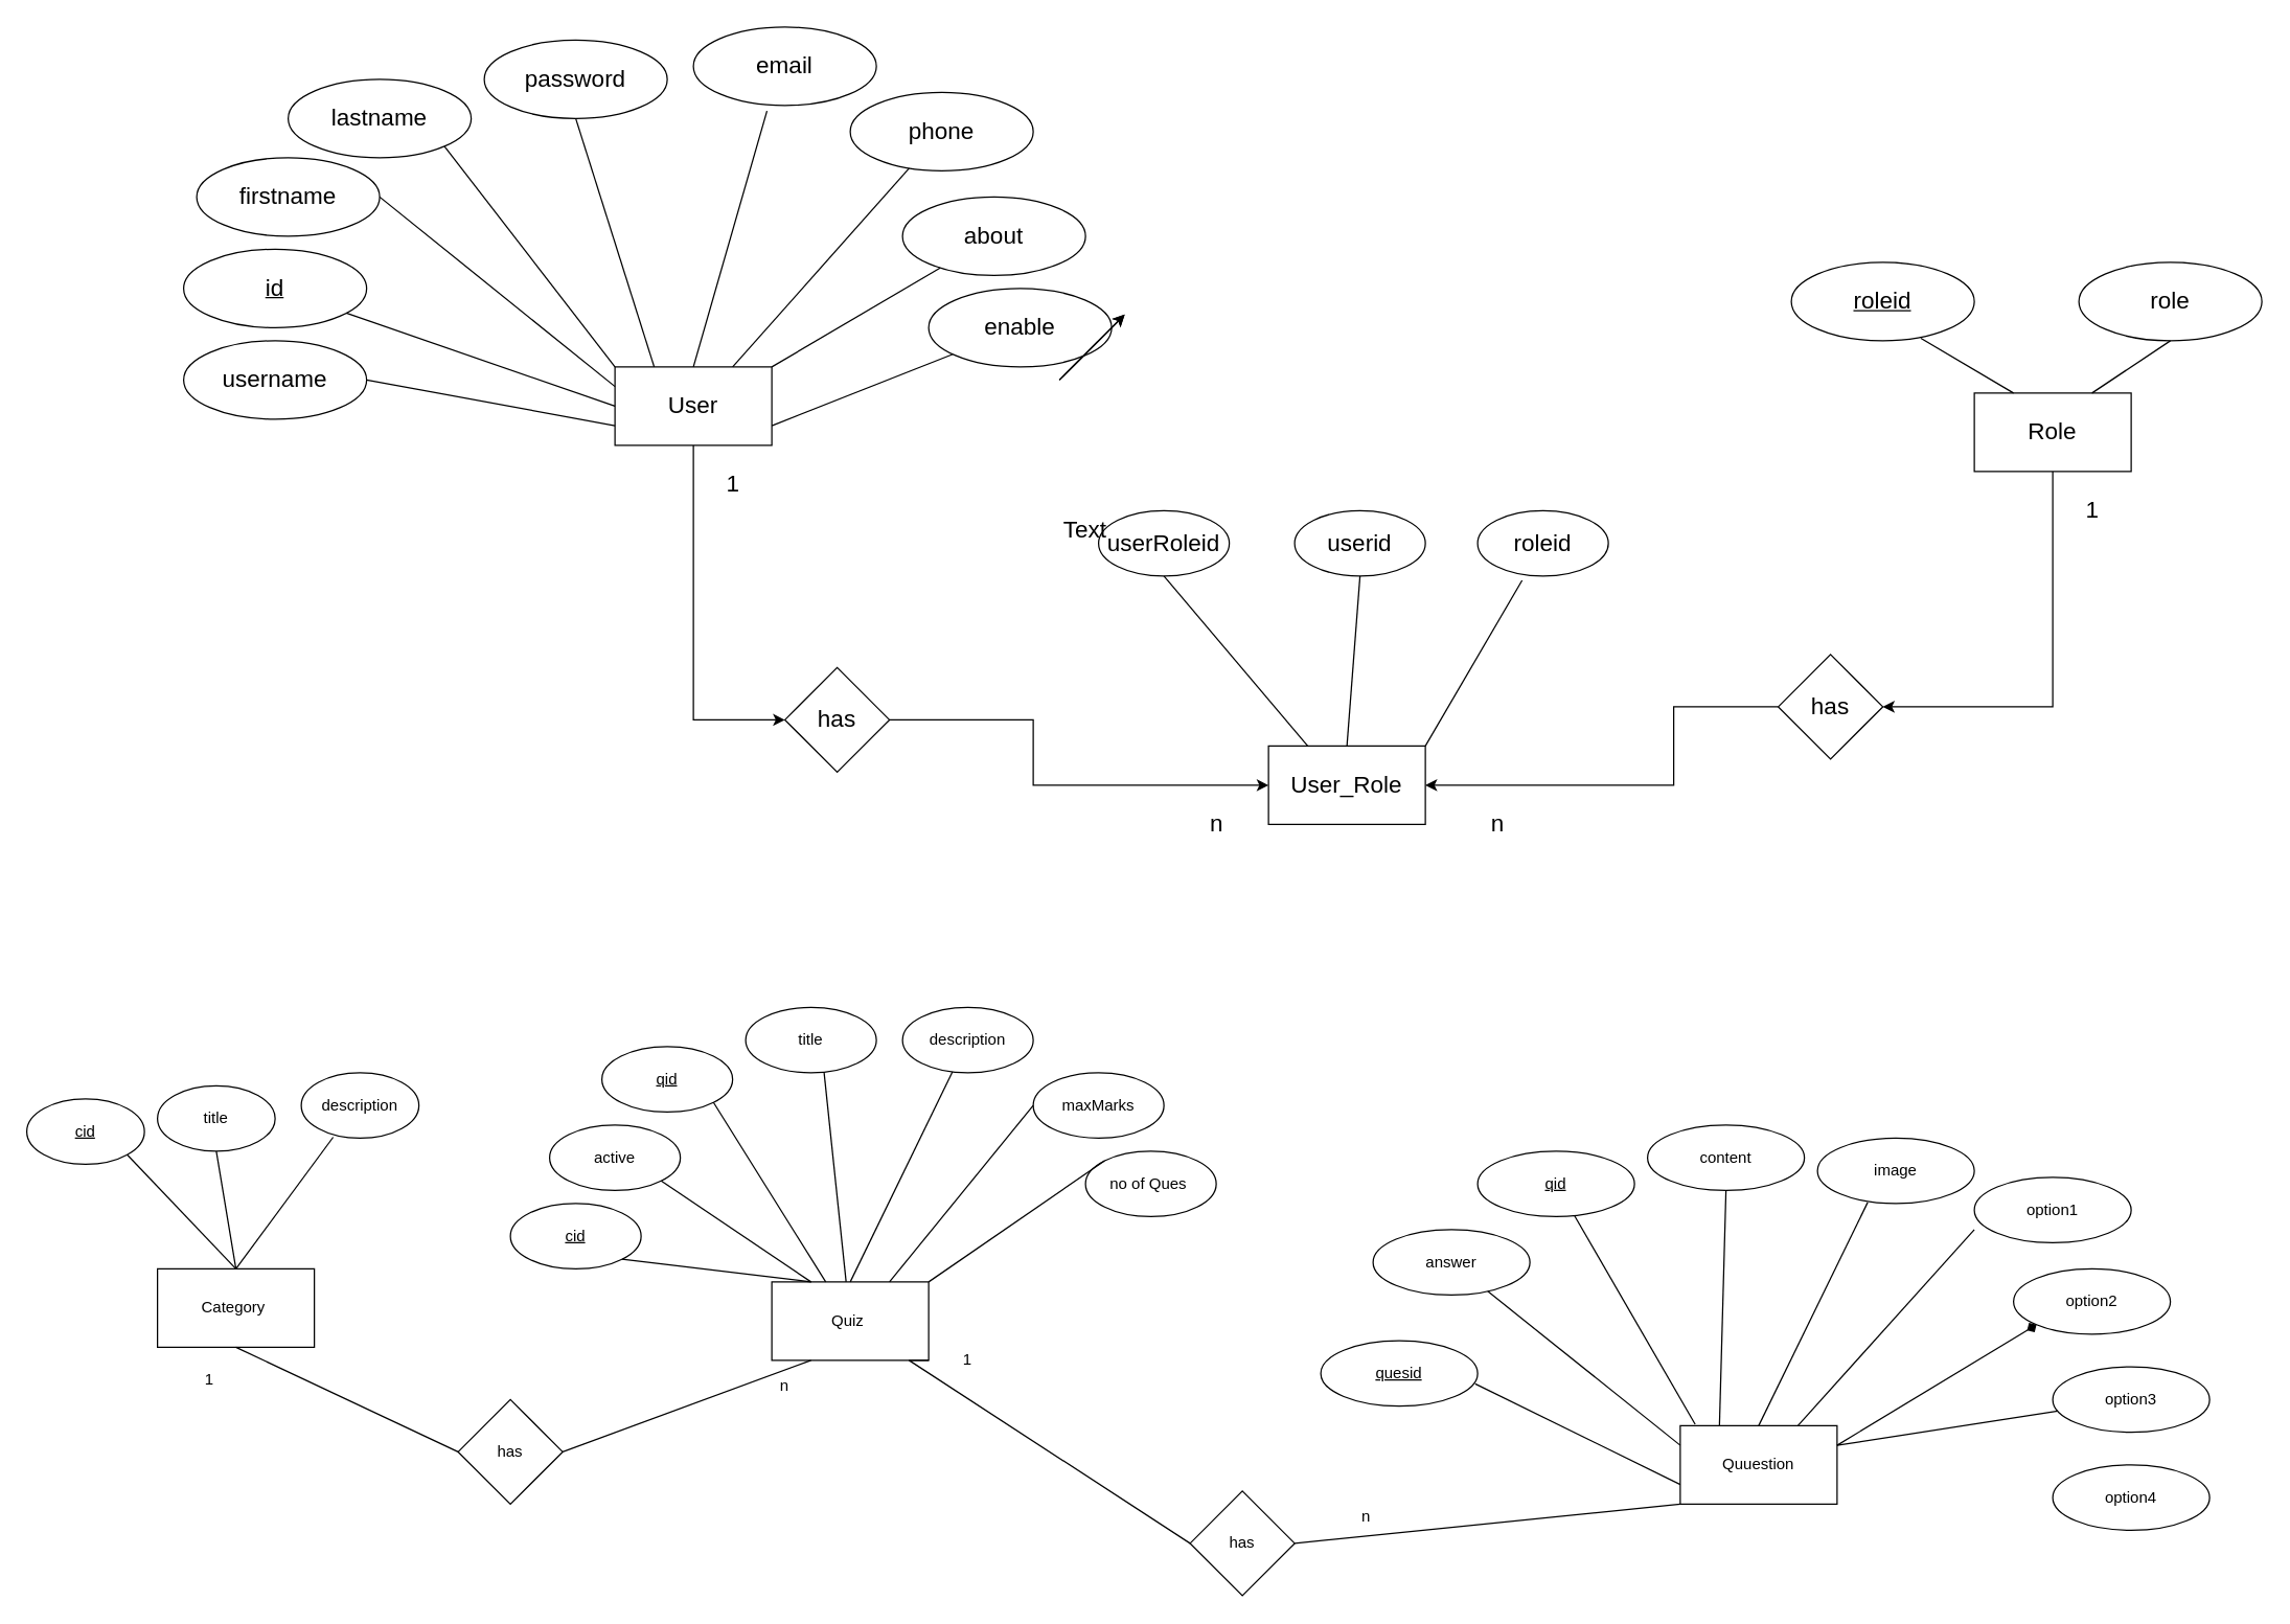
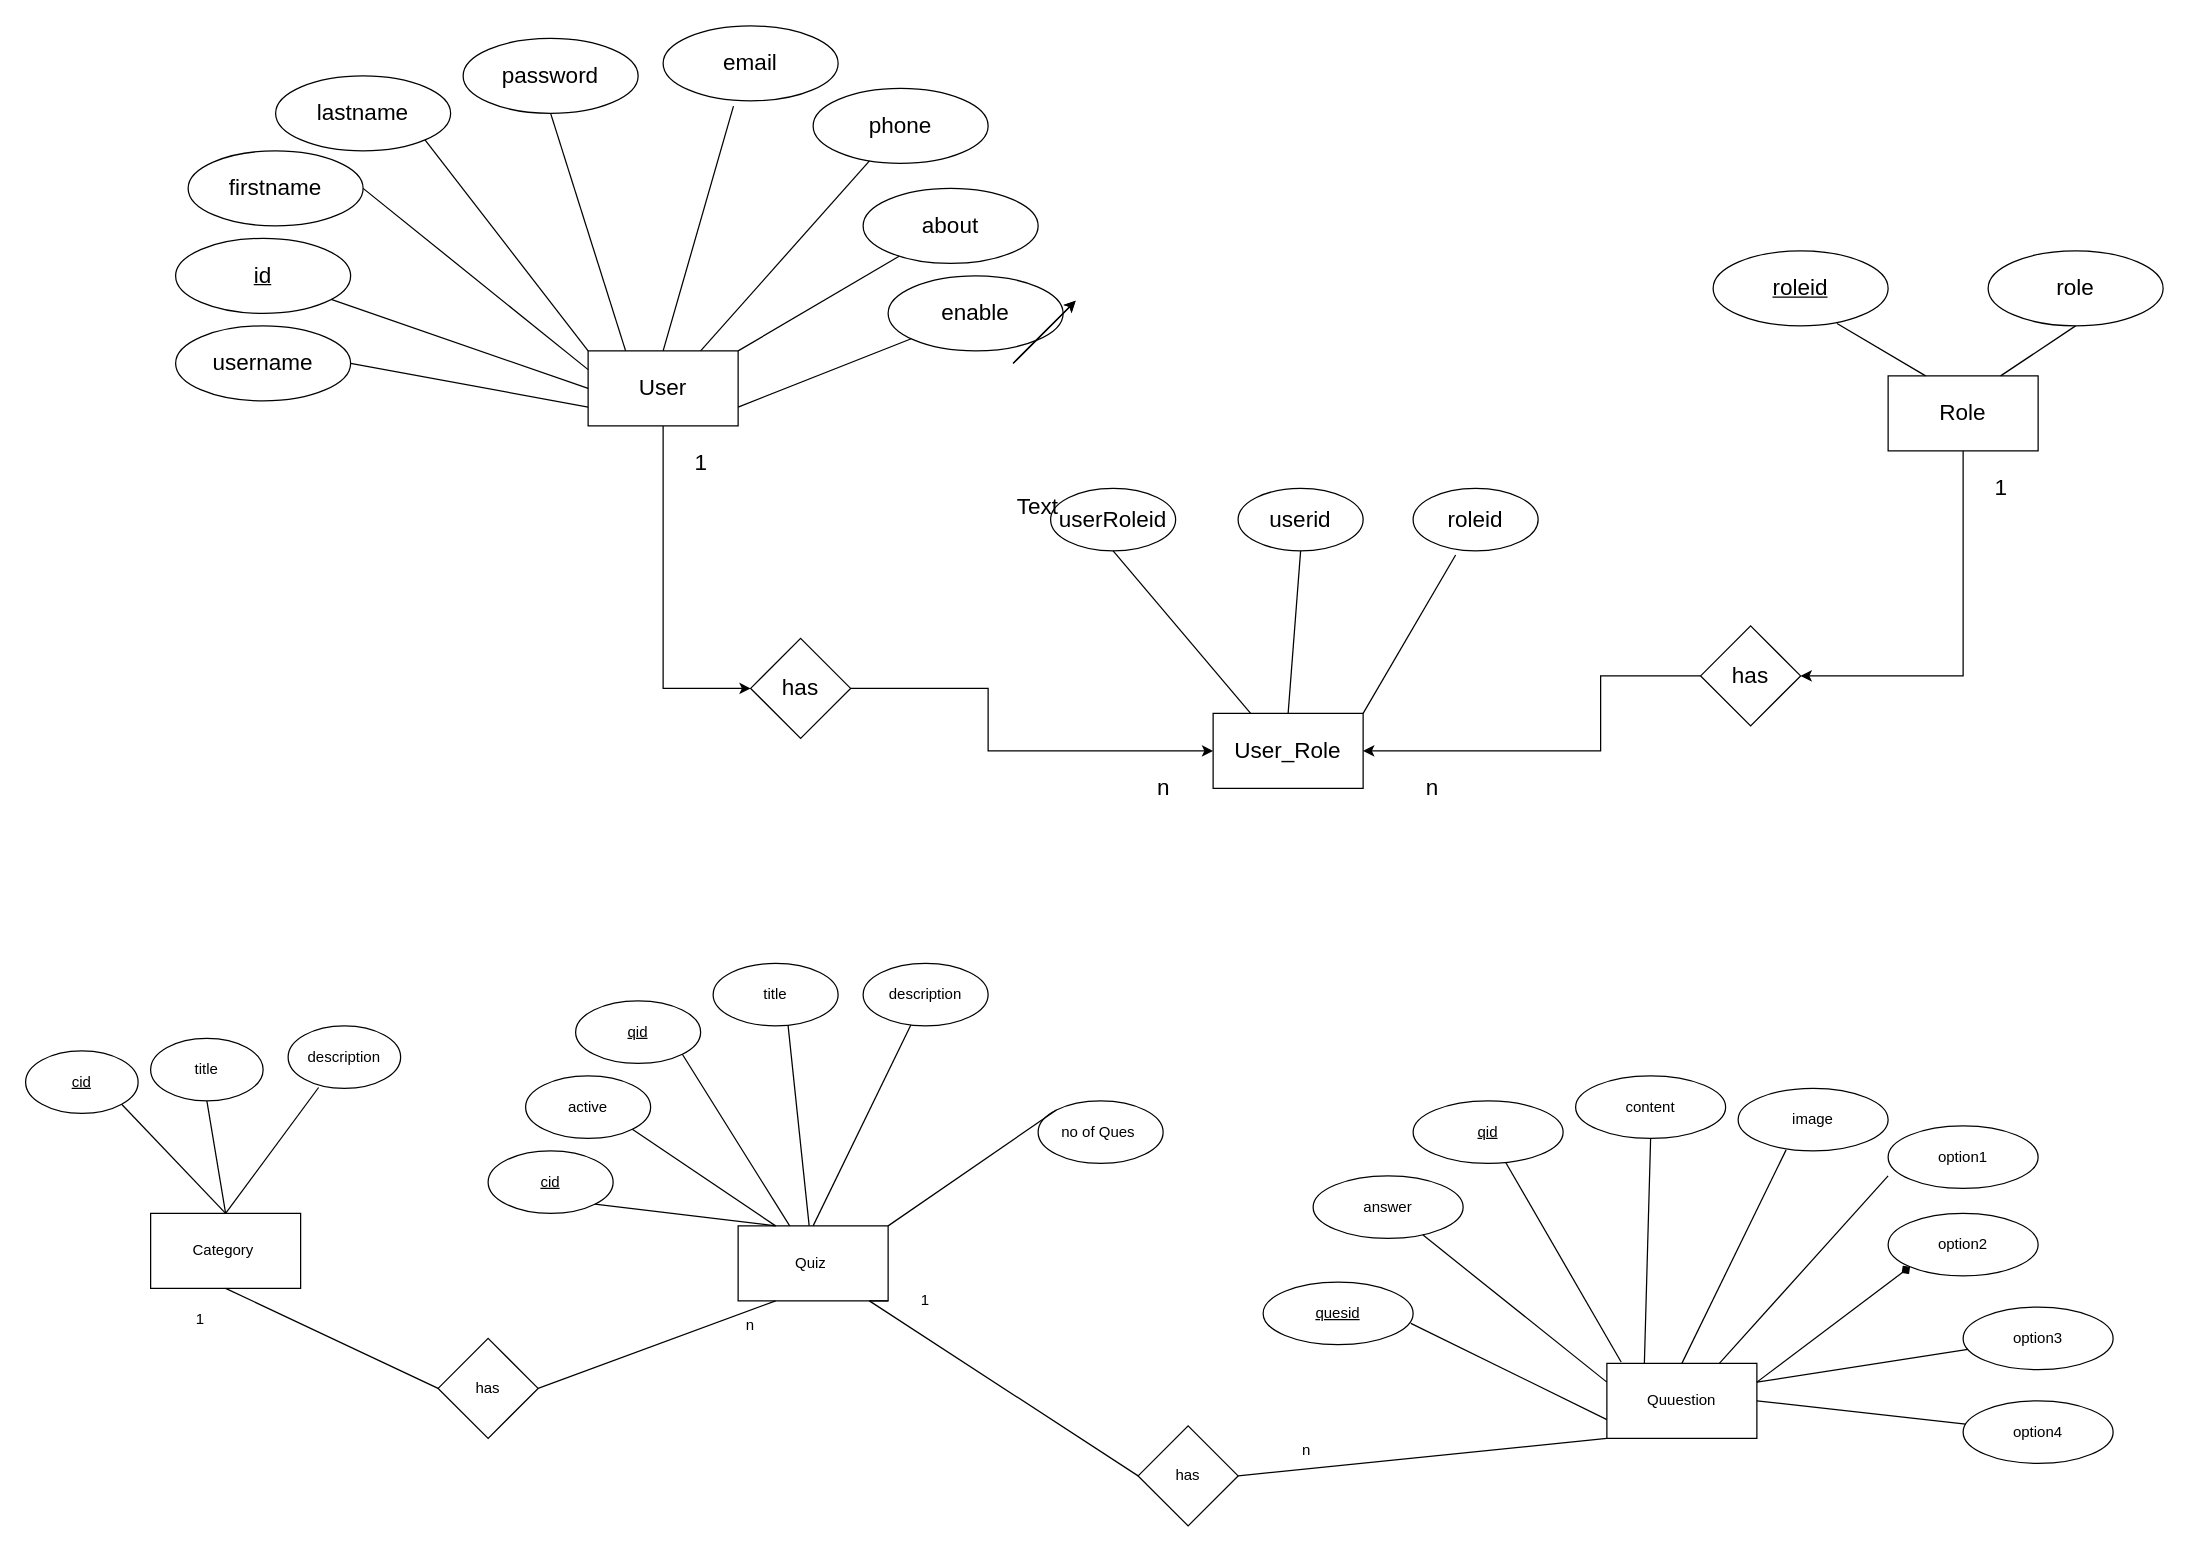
- <mxCell id="59" value="maxMarks" style="ellipse;whiteSpace=wrap;html=1;" parent="1" vertex="1"><mxGeometry x="790" y="820" width="100" height="50" as="geometry" /></mxCell>
- <mxCell id="66" value="" style="endArrow=none;html=1;rounded=0;entryX=0.75;entryY=0;entryDx=0;entryDy=0;exitX=0;exitY=0.5;exitDx=0;exitDy=0;" parent="1" source="59" target="53" edge="1"><mxGeometry width="50" height="50" relative="1" as="geometry"><mxPoint x="734.953" y="828.841" as="sourcePoint" /><mxPoint x="640" y="980" as="targetPoint" /></mxGeometry></mxCell>
- <mxCell id="82" value="option2" style="ellipse;whiteSpace=wrap;html=1;" parent="1" vertex="1"><mxGeometry x="1540" y="970" width="120" height="50" as="geometry" /></mxCell>
+ <mxCell id="82" value="option2" style="ellipse;whiteSpace=wrap;html=1;" parent="1" vertex="1"><mxGeometry x="1510" y="970" width="120" height="50" as="geometry" /></mxCell>
+ <mxCell id="92" value="" style="endArrow=none;html=1;rounded=0;exitX=1;exitY=0.5;exitDx=0;exitDy=0;" parent="1" source="74" target="90" edge="1"><mxGeometry width="50" height="50" relative="1" as="geometry"><mxPoint x="1420" y="1150" as="sourcePoint" /><mxPoint x="1592.429" y="1095.235" as="targetPoint" /></mxGeometry></mxCell>
